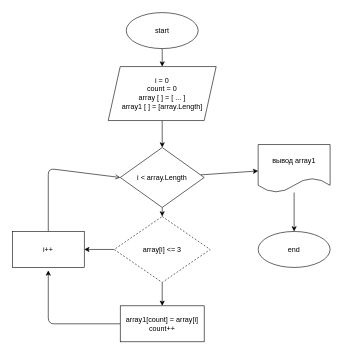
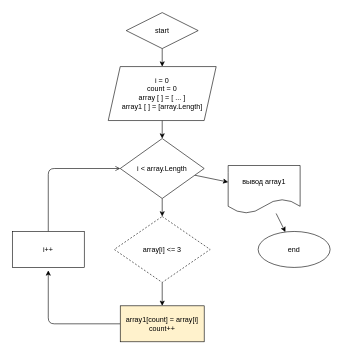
- <mxCell id="3" value="start" style="ellipse;whiteSpace=wrap;html=1;" vertex="1" parent="1"><mxGeometry x="210" width="120" height="60" as="geometry" y="20" /></mxCell>
+ <mxCell id="3" value="start" style="rhombus;whiteSpace=wrap;html=1;" vertex="1" parent="1"><mxGeometry x="210" width="120" height="60" as="geometry" y="20" /></mxCell>
- <mxCell id="17" value="вывод array1" style="shape=document;whiteSpace=wrap;html=1;boundedLbl=1;" vertex="1" parent="1"><mxGeometry x="430" y="240" width="120" height="80" as="geometry" /></mxCell>
+ <mxCell id="17" value="вывод array1" style="shape=document;whiteSpace=wrap;html=1;boundedLbl=1;" vertex="1" parent="1"><mxGeometry x="380" y="275" width="120" height="80" as="geometry" /></mxCell>
- <mxCell id="8" value="i &amp;lt; array.Length" style="rhombus;whiteSpace=wrap;html=1;" vertex="1" parent="1"><mxGeometry x="200" y="245" width="140" height="100" as="geometry" /></mxCell>
+ <mxCell id="8" value="i &amp;lt; array.Length" style="rhombus;whiteSpace=wrap;html=1;" vertex="1" parent="1"><mxGeometry x="200" y="230" width="140" height="100" as="geometry" /></mxCell>
- <mxCell id="10" value="" style="edgeStyle=none;html=1;" edge="1" parent="1" source="11" target="15"><mxGeometry relative="1" as="geometry" /></mxCell>
- <mxCell id="13" value="array1[count] = array[i]&lt;br&gt;count++" style="whiteSpace=wrap;html=1;" vertex="1" parent="1"><mxGeometry x="200" y="509" width="140" height="60" as="geometry" /></mxCell>
+ <mxCell id="13" value="array1[count] = array[i]&lt;br&gt;count++" style="whiteSpace=wrap;html=1;fillColor=#fff2cc;" vertex="1" parent="1"><mxGeometry x="200" y="509" width="140" height="60" as="geometry" /></mxCell>
